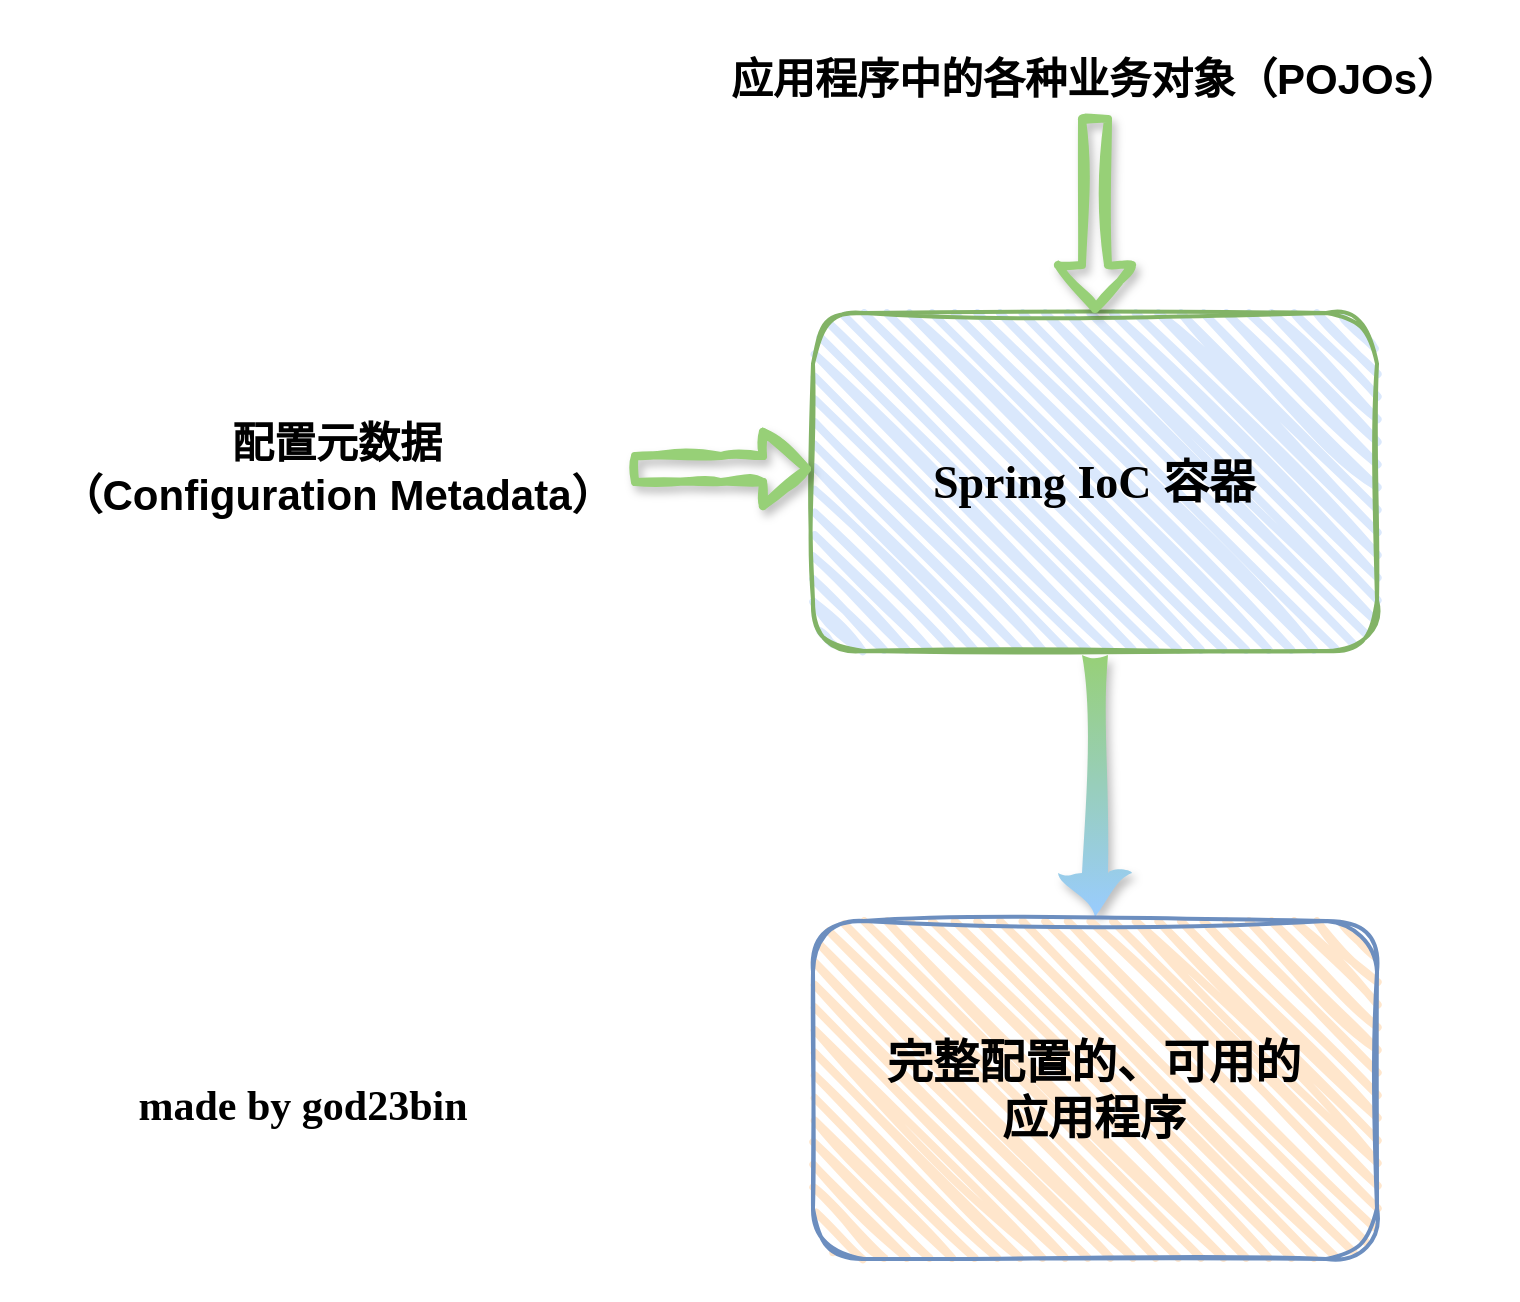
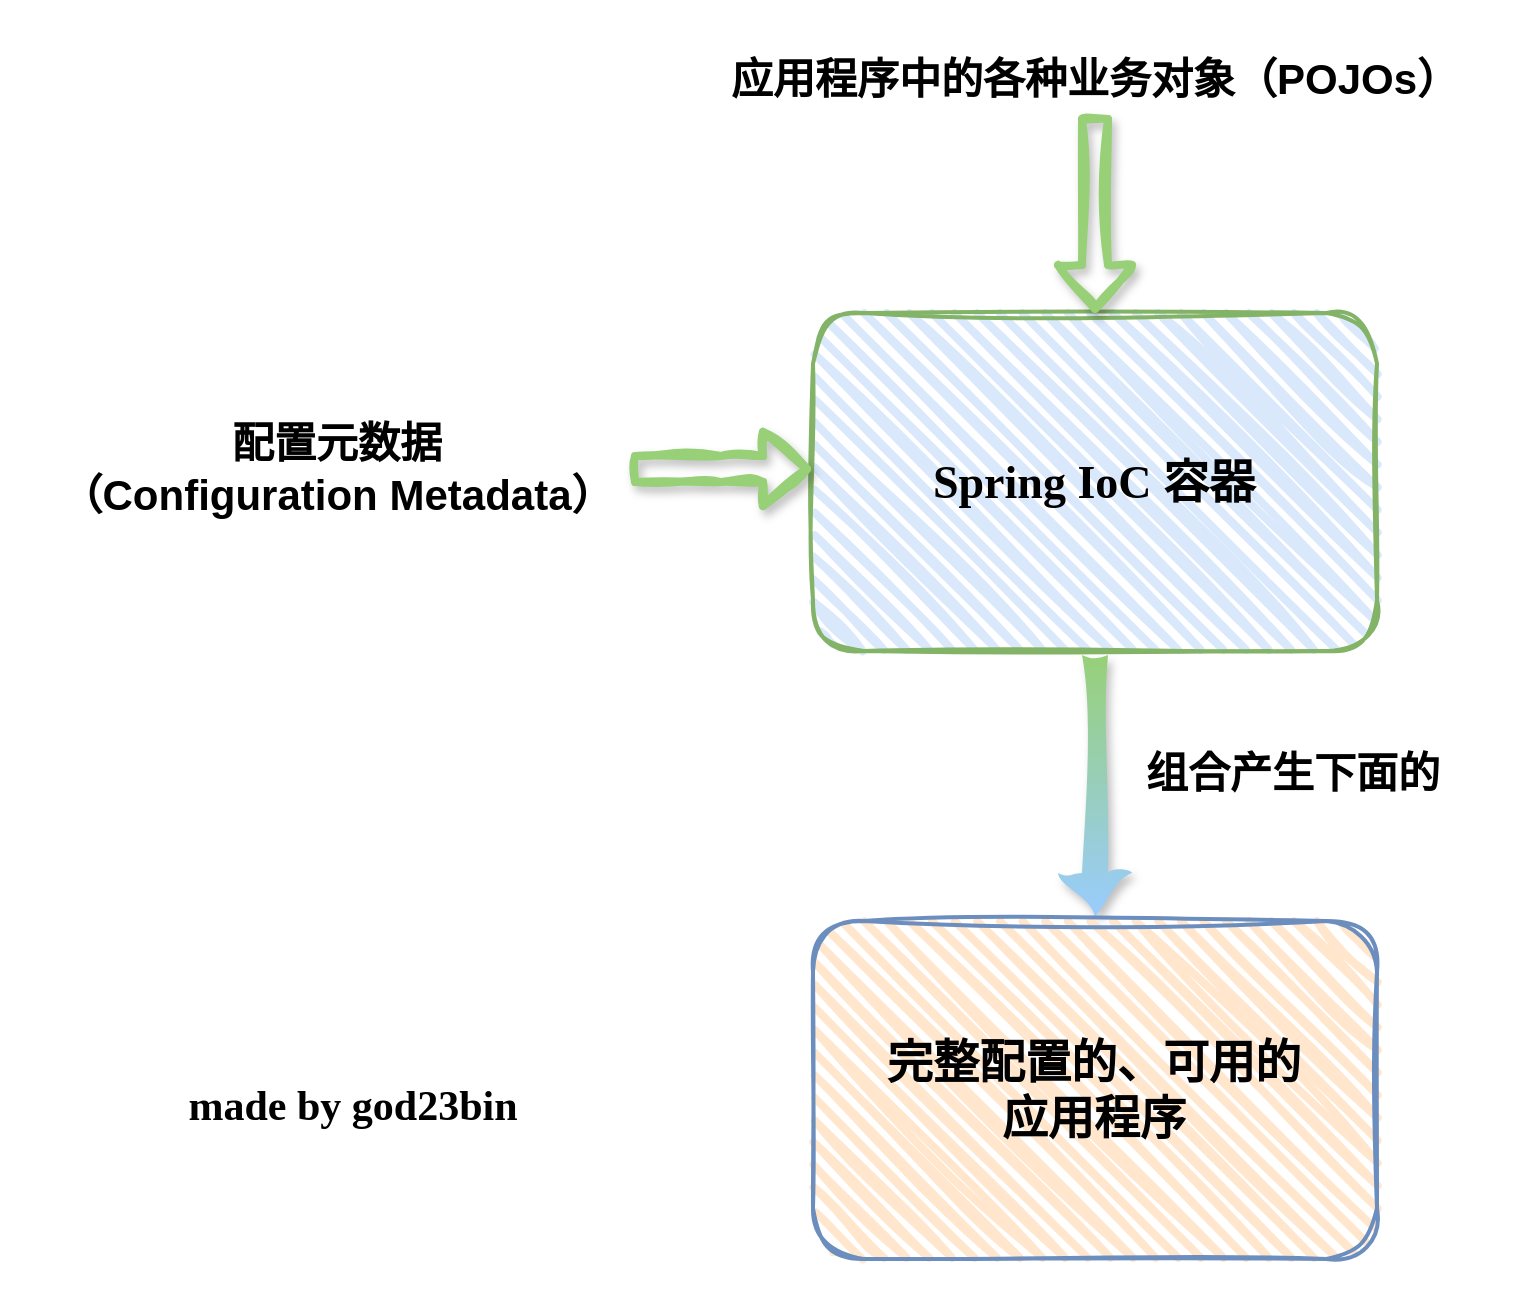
+ <mxCell id="10" value="&lt;span style=&quot;font-size: 21px;&quot;&gt;&lt;b&gt;组合产生下面的&lt;/b&gt;&lt;/span&gt;" style="text;html=1;align=center;verticalAlign=middle;resizable=0;points=[];autosize=1;strokeColor=none;fillColor=none;" vertex="1" parent="1"><mxGeometry x="563" y="367" width="165" height="37" as="geometry" /></mxCell>
- <mxCell id="9" value="&lt;font face=&quot;Comic Sans MS&quot; style=&quot;font-size: 21px;&quot;&gt;&lt;b&gt;made by god23bin&lt;/b&gt;&lt;/font&gt;" style="text;html=1;align=center;verticalAlign=middle;resizable=0;points=[];autosize=1;strokeColor=none;fillColor=none;" vertex="1" parent="1"><mxGeometry x="50" y="534" width="202" height="37" as="geometry" /></mxCell>
+ <mxCell id="9" value="&lt;font face=&quot;Comic Sans MS&quot; style=&quot;font-size: 21px;&quot;&gt;&lt;b&gt;made by god23bin&lt;/b&gt;&lt;/font&gt;" style="text;html=1;align=center;verticalAlign=middle;resizable=0;points=[];autosize=1;strokeColor=none;fillColor=none;" vertex="1" parent="1"><mxGeometry x="75" y="534" width="202" height="37" as="geometry" /></mxCell>
